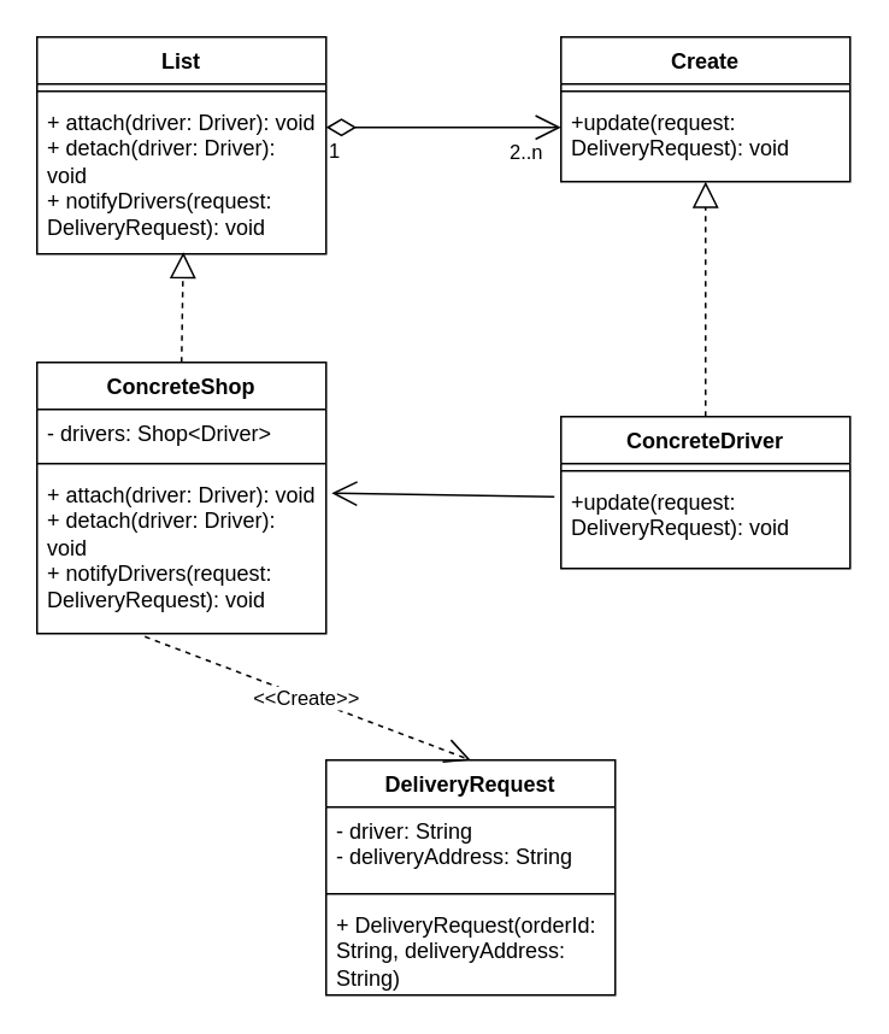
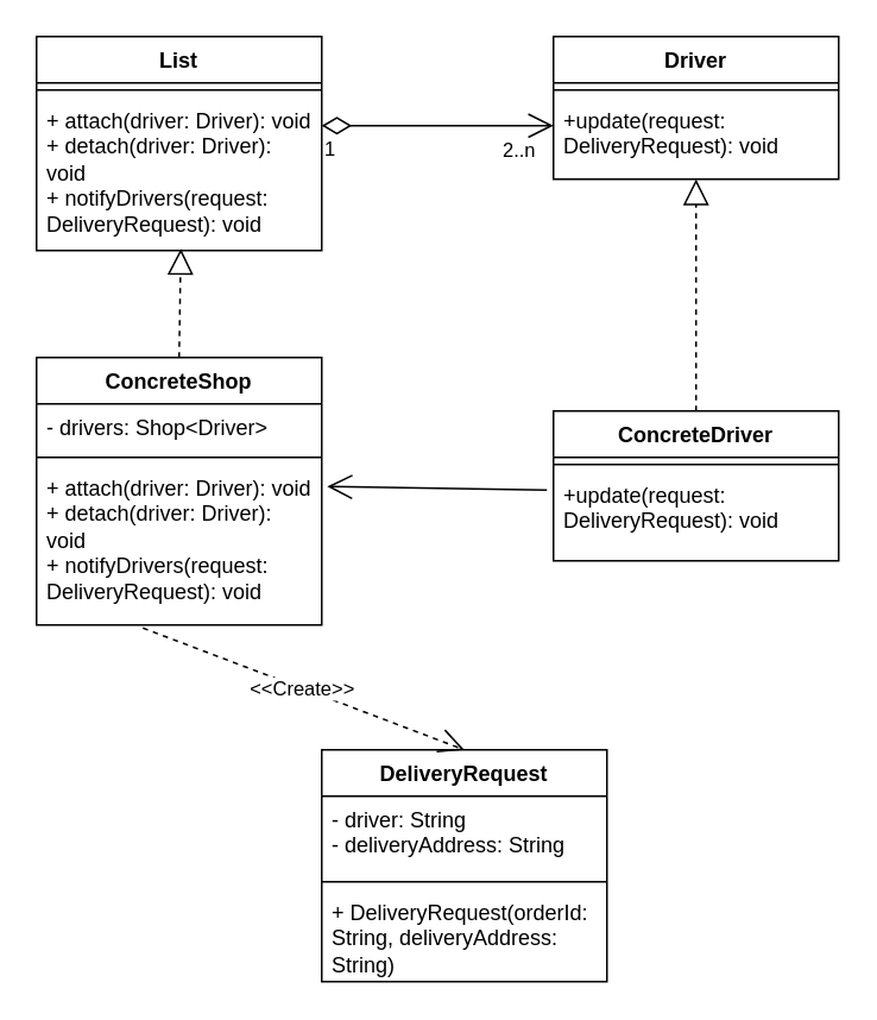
- <mxCell id="5" value="Create" style="swimlane;fontStyle=1;align=center;verticalAlign=top;childLayout=stackLayout;horizontal=1;startSize=26;horizontalStack=0;resizeParent=1;resizeParentMax=0;resizeLast=0;collapsible=1;marginBottom=0;whiteSpace=wrap;html=1;" vertex="1" parent="1"><mxGeometry x="310" y="20" width="160" height="80" as="geometry" /></mxCell>
+ <mxCell id="5" value="Driver" style="swimlane;fontStyle=1;align=center;verticalAlign=top;childLayout=stackLayout;horizontal=1;startSize=26;horizontalStack=0;resizeParent=1;resizeParentMax=0;resizeLast=0;collapsible=1;marginBottom=0;whiteSpace=wrap;html=1;" vertex="1" parent="1"><mxGeometry x="310" y="20" width="160" height="80" as="geometry" /></mxCell>
